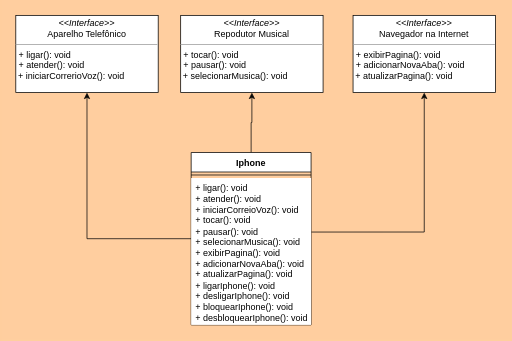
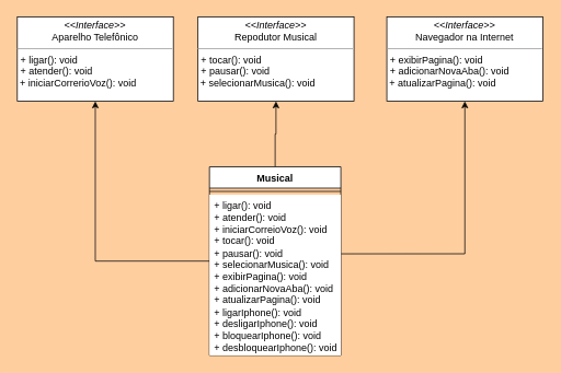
- <mxCell id="7" value="Iphone" style="swimlane;fontStyle=1;align=center;verticalAlign=top;childLayout=stackLayout;horizontal=1;startSize=26;horizontalStack=0;resizeParent=1;resizeParentMax=0;resizeLast=0;collapsible=1;marginBottom=0;whiteSpace=wrap;html=1;" parent="1" vertex="1"><mxGeometry x="254" y="203" width="160" height="230" as="geometry"><mxRectangle x="254" y="300" width="80" height="30" as="alternateBounds" /></mxGeometry></mxCell>
+ <mxCell id="7" value="Musical" style="swimlane;fontStyle=1;align=center;verticalAlign=top;childLayout=stackLayout;horizontal=1;startSize=26;horizontalStack=0;resizeParent=1;resizeParentMax=0;resizeLast=0;collapsible=1;marginBottom=0;whiteSpace=wrap;html=1;" parent="1" vertex="1"><mxGeometry x="254" y="203" width="160" height="230" as="geometry"><mxRectangle x="254" y="300" width="80" height="30" as="alternateBounds" /></mxGeometry></mxCell>
